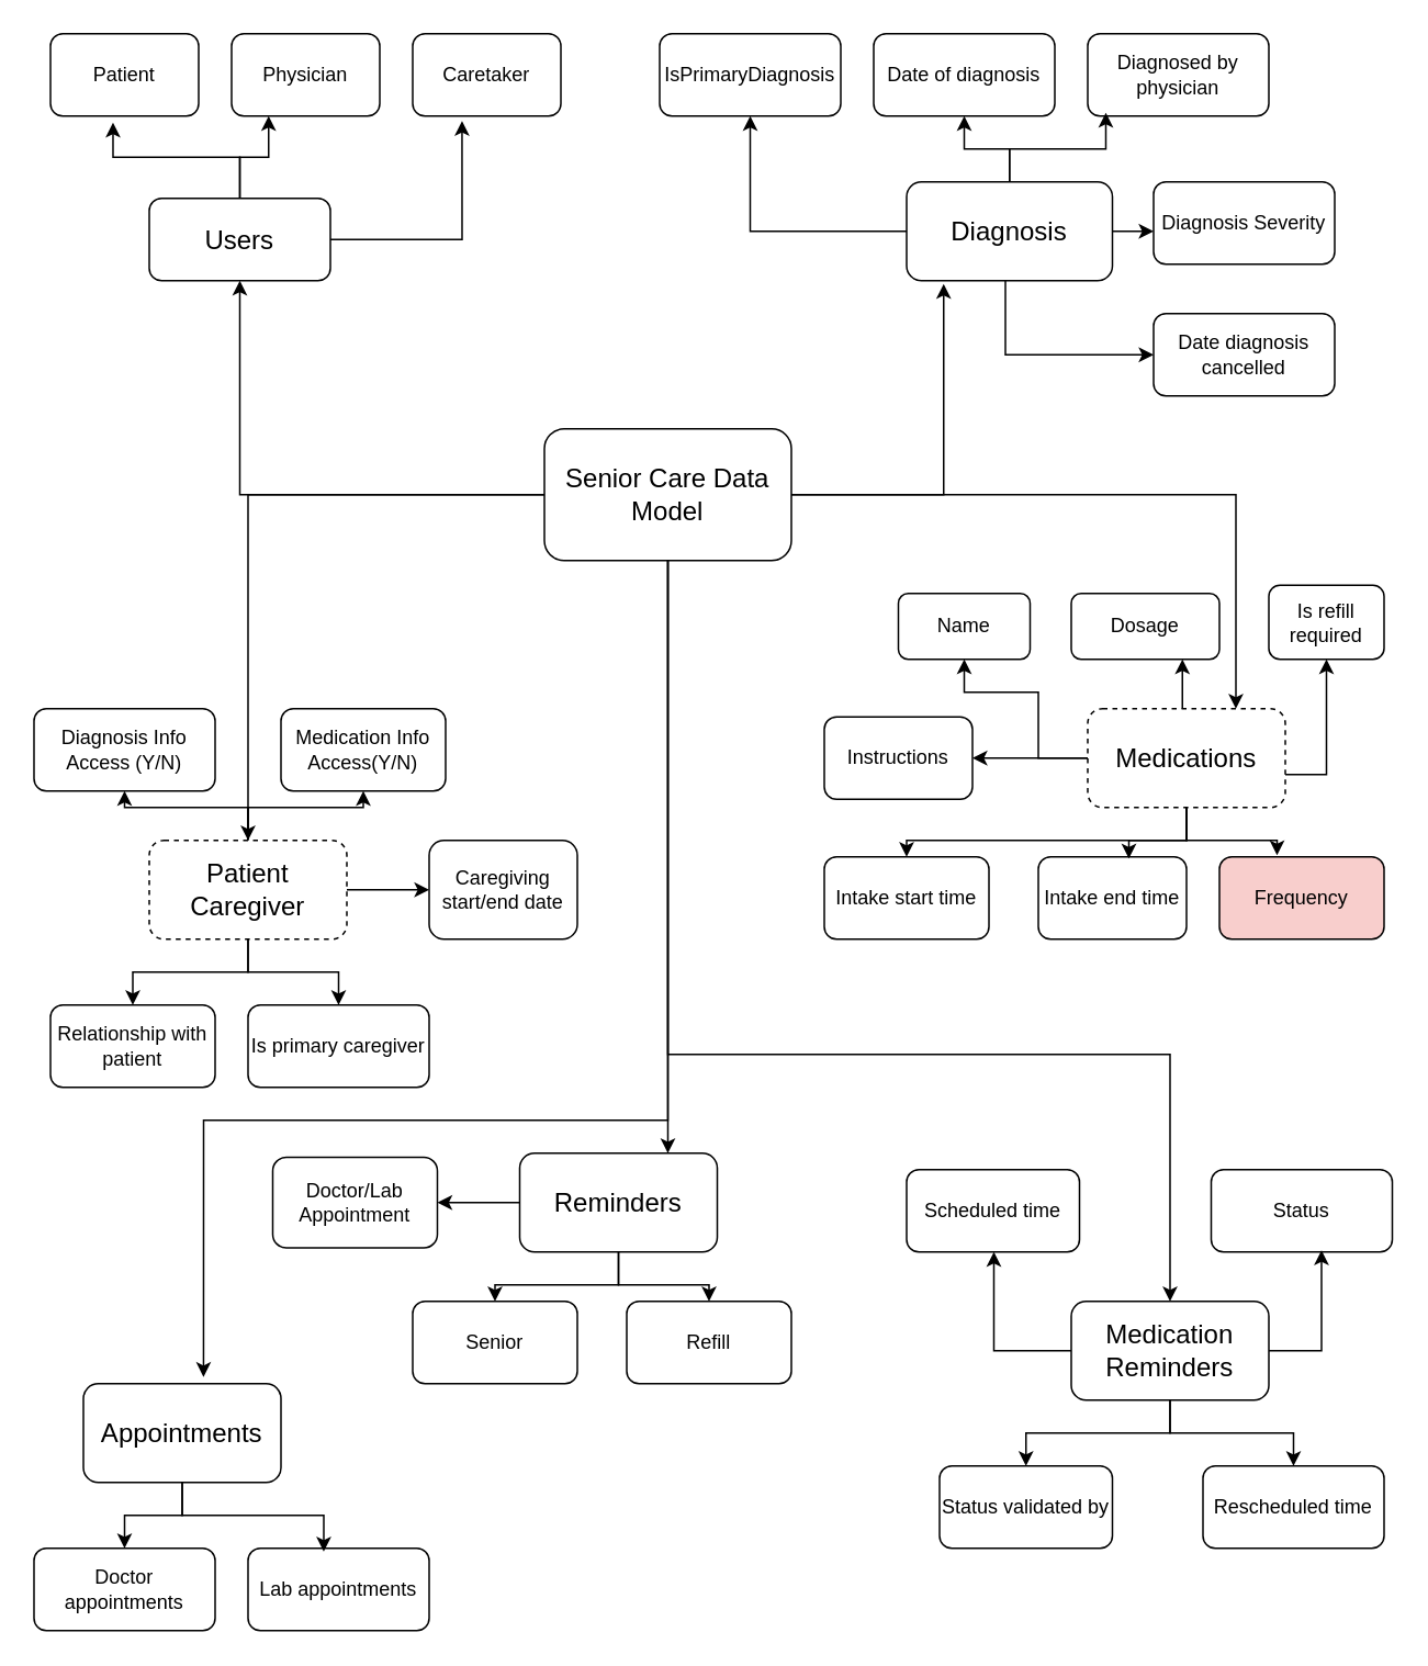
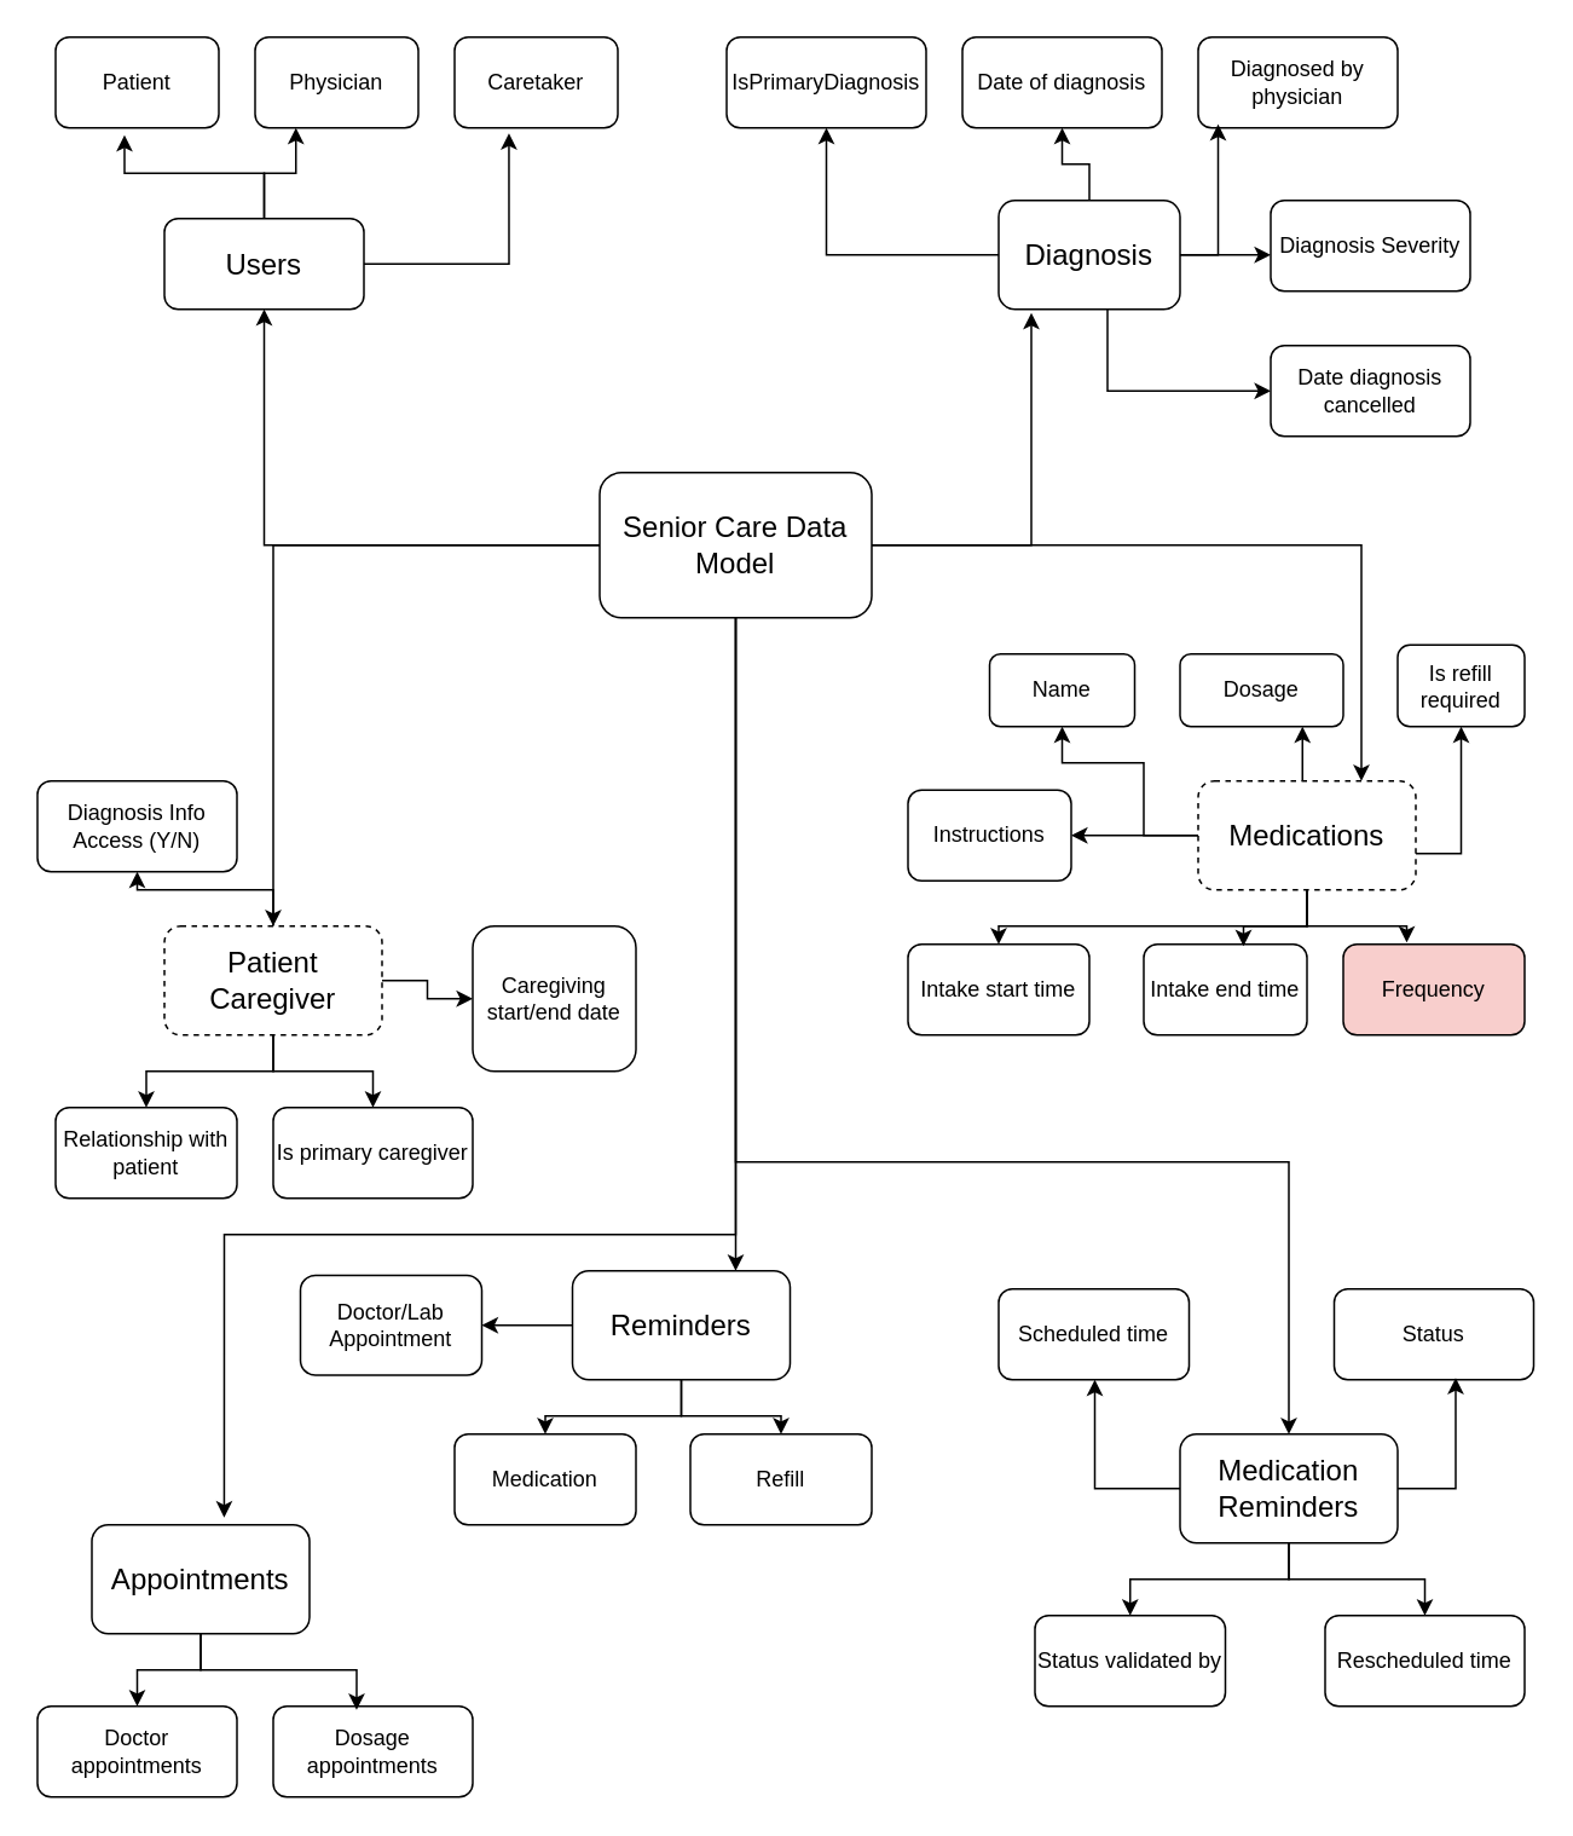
- <mxCell id="16" value="&lt;font size=&quot;3&quot;&gt;Diagnosis&lt;/font&gt;" style="rounded=1;whiteSpace=wrap;html=1;" vertex="1" parent="1"><mxGeometry x="550" y="110" width="125" height="60" as="geometry" /></mxCell>
+ <mxCell id="16" value="&lt;font size=&quot;3&quot;&gt;Diagnosis&lt;/font&gt;" style="rounded=1;whiteSpace=wrap;html=1;" vertex="1" parent="1"><mxGeometry x="550" y="110" width="100" height="60" as="geometry" /></mxCell>
- <mxCell id="32" value="Medication Info Access(Y/N)" style="rounded=1;whiteSpace=wrap;html=1;" vertex="1" parent="1"><mxGeometry x="170" y="430" width="100" height="50" as="geometry" /></mxCell>
- <mxCell id="26" style="edgeStyle=orthogonalEdgeStyle;rounded=0;orthogonalLoop=1;jettySize=auto;html=1;entryX=0.5;entryY=1;entryDx=0;entryDy=0;" edge="1" parent="1" source="27" target="32"><mxGeometry relative="1" as="geometry" /></mxCell>
- <mxCell id="30" value="Caregiving start/end date" style="rounded=1;whiteSpace=wrap;html=1;" vertex="1" parent="1"><mxGeometry x="260" y="510" width="90" height="60" as="geometry" /></mxCell>
+ <mxCell id="30" value="Caregiving start/end date" style="rounded=1;whiteSpace=wrap;html=1;" vertex="1" parent="1"><mxGeometry x="260" y="510" width="90" height="80" as="geometry" /></mxCell>
- <mxCell id="60" value="Senior" style="rounded=1;whiteSpace=wrap;html=1;" vertex="1" parent="1"><mxGeometry x="250" y="790" width="100" height="50" as="geometry" /></mxCell>
+ <mxCell id="60" value="Medication" style="rounded=1;whiteSpace=wrap;html=1;" vertex="1" parent="1"><mxGeometry x="250" y="790" width="100" height="50" as="geometry" /></mxCell>
- <mxCell id="51" value="Lab appointments" style="rounded=1;whiteSpace=wrap;html=1;" vertex="1" parent="1"><mxGeometry x="150" y="940" width="110" height="50" as="geometry" /></mxCell>
+ <mxCell id="51" value="Dosage appointments" style="rounded=1;whiteSpace=wrap;html=1;" vertex="1" parent="1"><mxGeometry x="150" y="940" width="110" height="50" as="geometry" /></mxCell>
